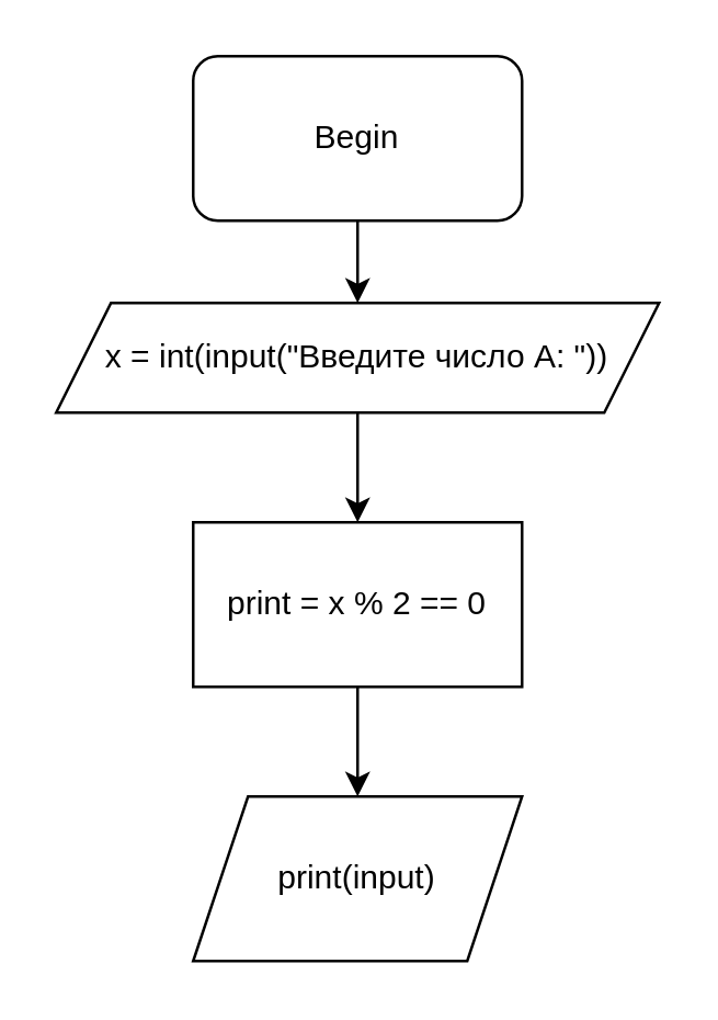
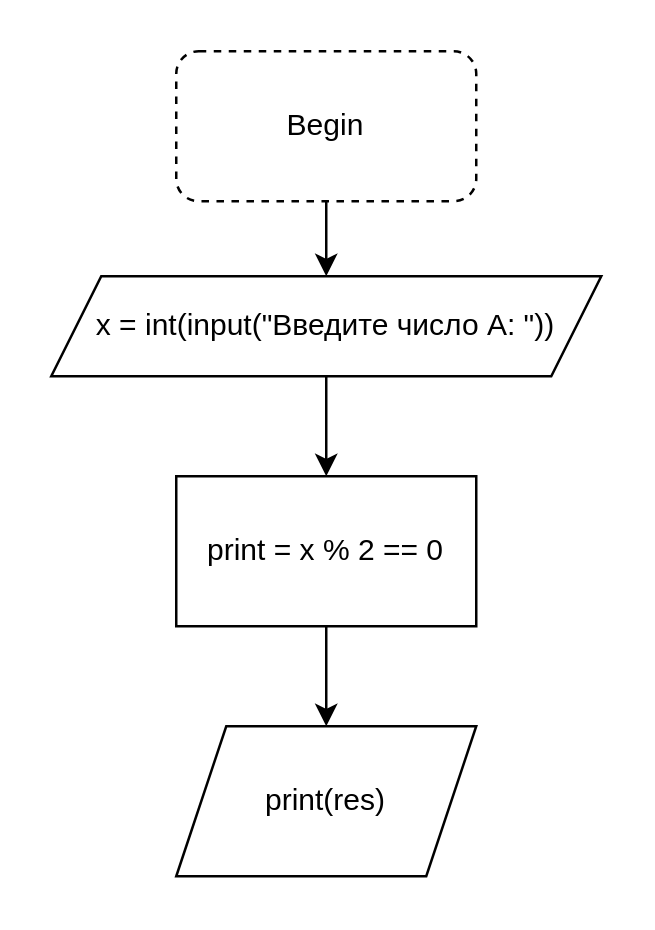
- <mxCell id="2" value="Begin" style="rounded=1;whiteSpace=wrap;html=1;" vertex="1" parent="1"><mxGeometry x="70" y="20" width="120" height="60" as="geometry" /></mxCell>
+ <mxCell id="2" value="Begin" style="rounded=1;whiteSpace=wrap;html=1;dashed=1;" vertex="1" parent="1"><mxGeometry x="70" y="20" width="120" height="60" as="geometry" /></mxCell>
- <mxCell id="8" value="print(input)" style="shape=parallelogram;perimeter=parallelogramPerimeter;whiteSpace=wrap;html=1;fixedSize=1;" vertex="1" parent="1"><mxGeometry x="70" y="290" width="120" height="60" as="geometry" /></mxCell>
+ <mxCell id="8" value="print(res)" style="shape=parallelogram;perimeter=parallelogramPerimeter;whiteSpace=wrap;html=1;fixedSize=1;" vertex="1" parent="1"><mxGeometry x="70" y="290" width="120" height="60" as="geometry" /></mxCell>
